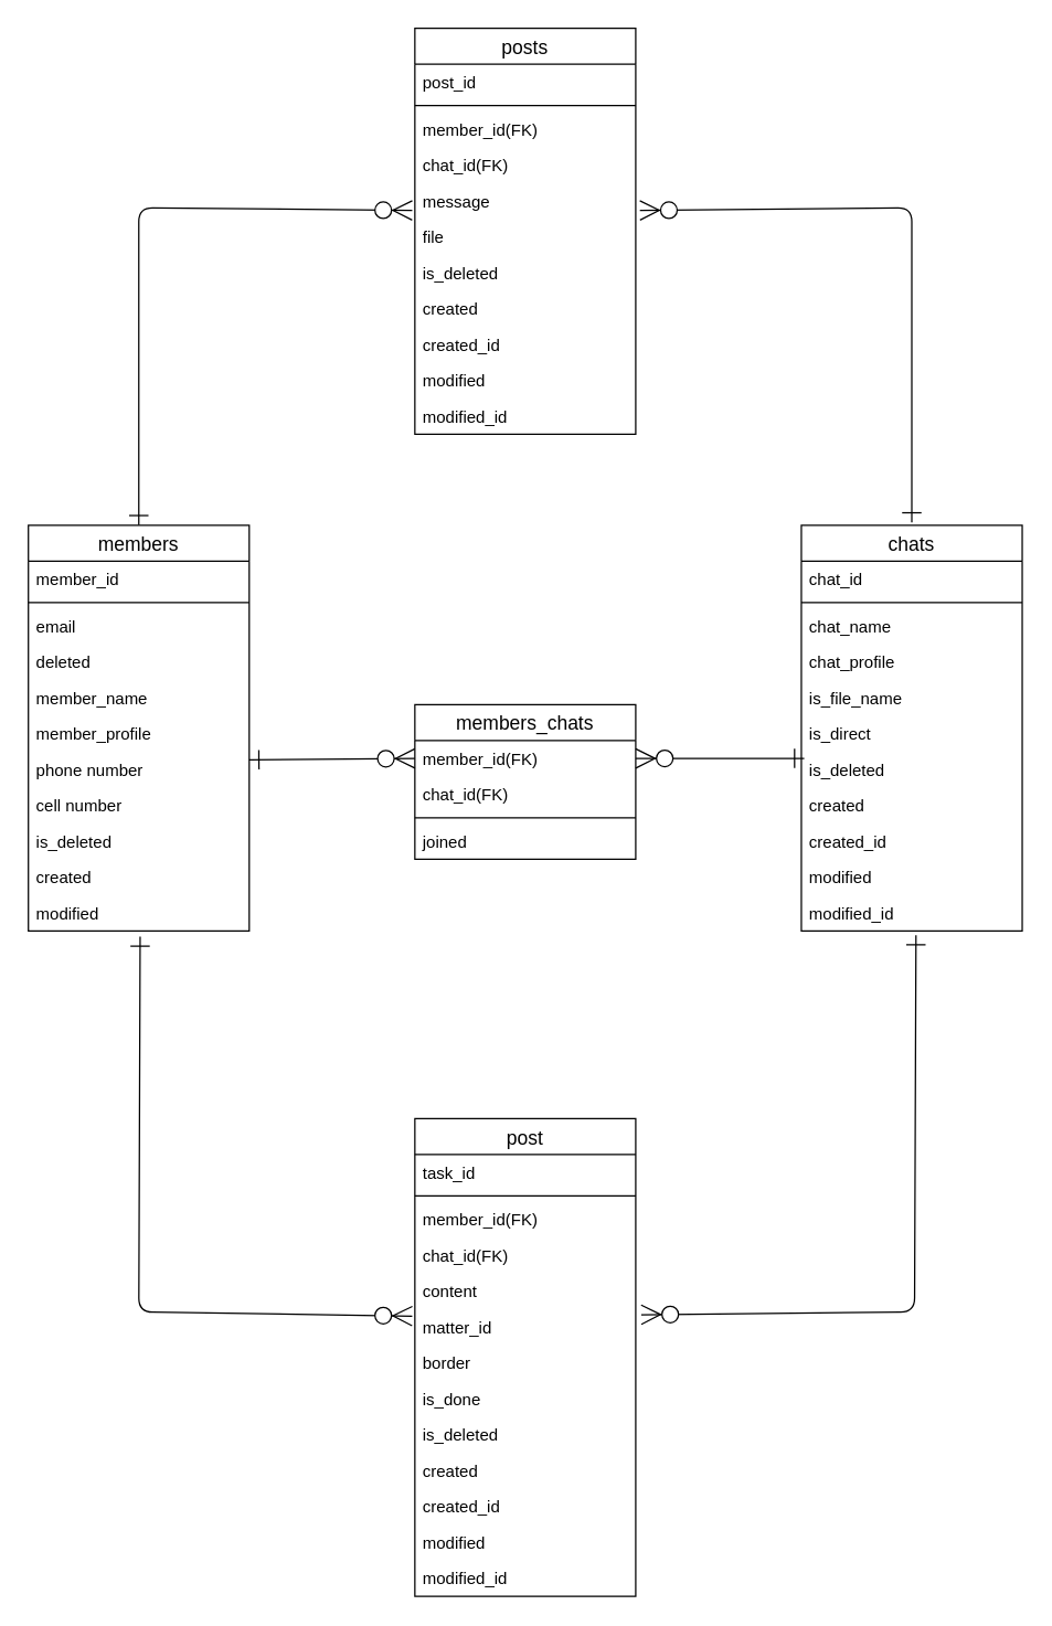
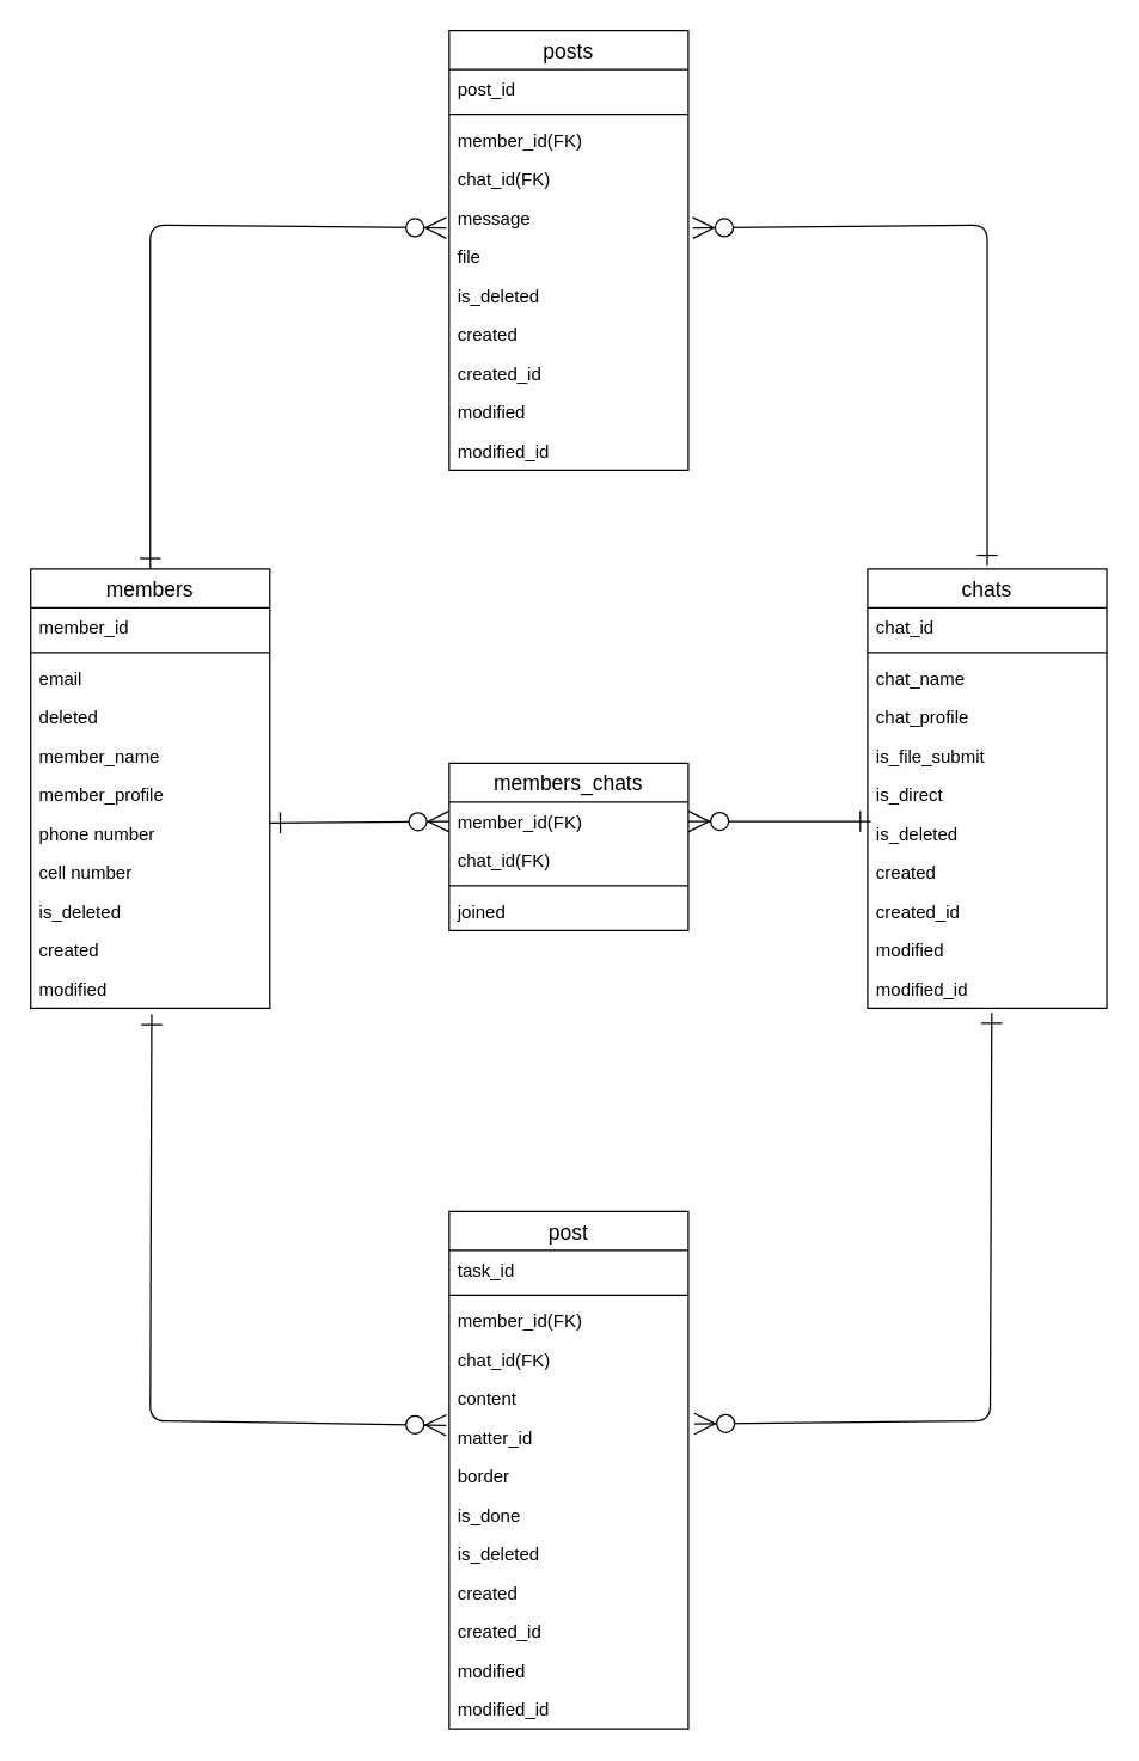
- <mxCell id="8" value="is_file_name" style="text;strokeColor=none;fillColor=none;spacingLeft=4;spacingRight=4;overflow=hidden;rotatable=0;points=[[0,0.5],[1,0.5]];portConstraint=eastwest;fontSize=12;" parent="3" vertex="1"><mxGeometry y="112" width="160" height="26" as="geometry" /></mxCell>
+ <mxCell id="8" value="is_file_submit" style="text;strokeColor=none;fillColor=none;spacingLeft=4;spacingRight=4;overflow=hidden;rotatable=0;points=[[0,0.5],[1,0.5]];portConstraint=eastwest;fontSize=12;" parent="3" vertex="1"><mxGeometry y="112" width="160" height="26" as="geometry" /></mxCell>
